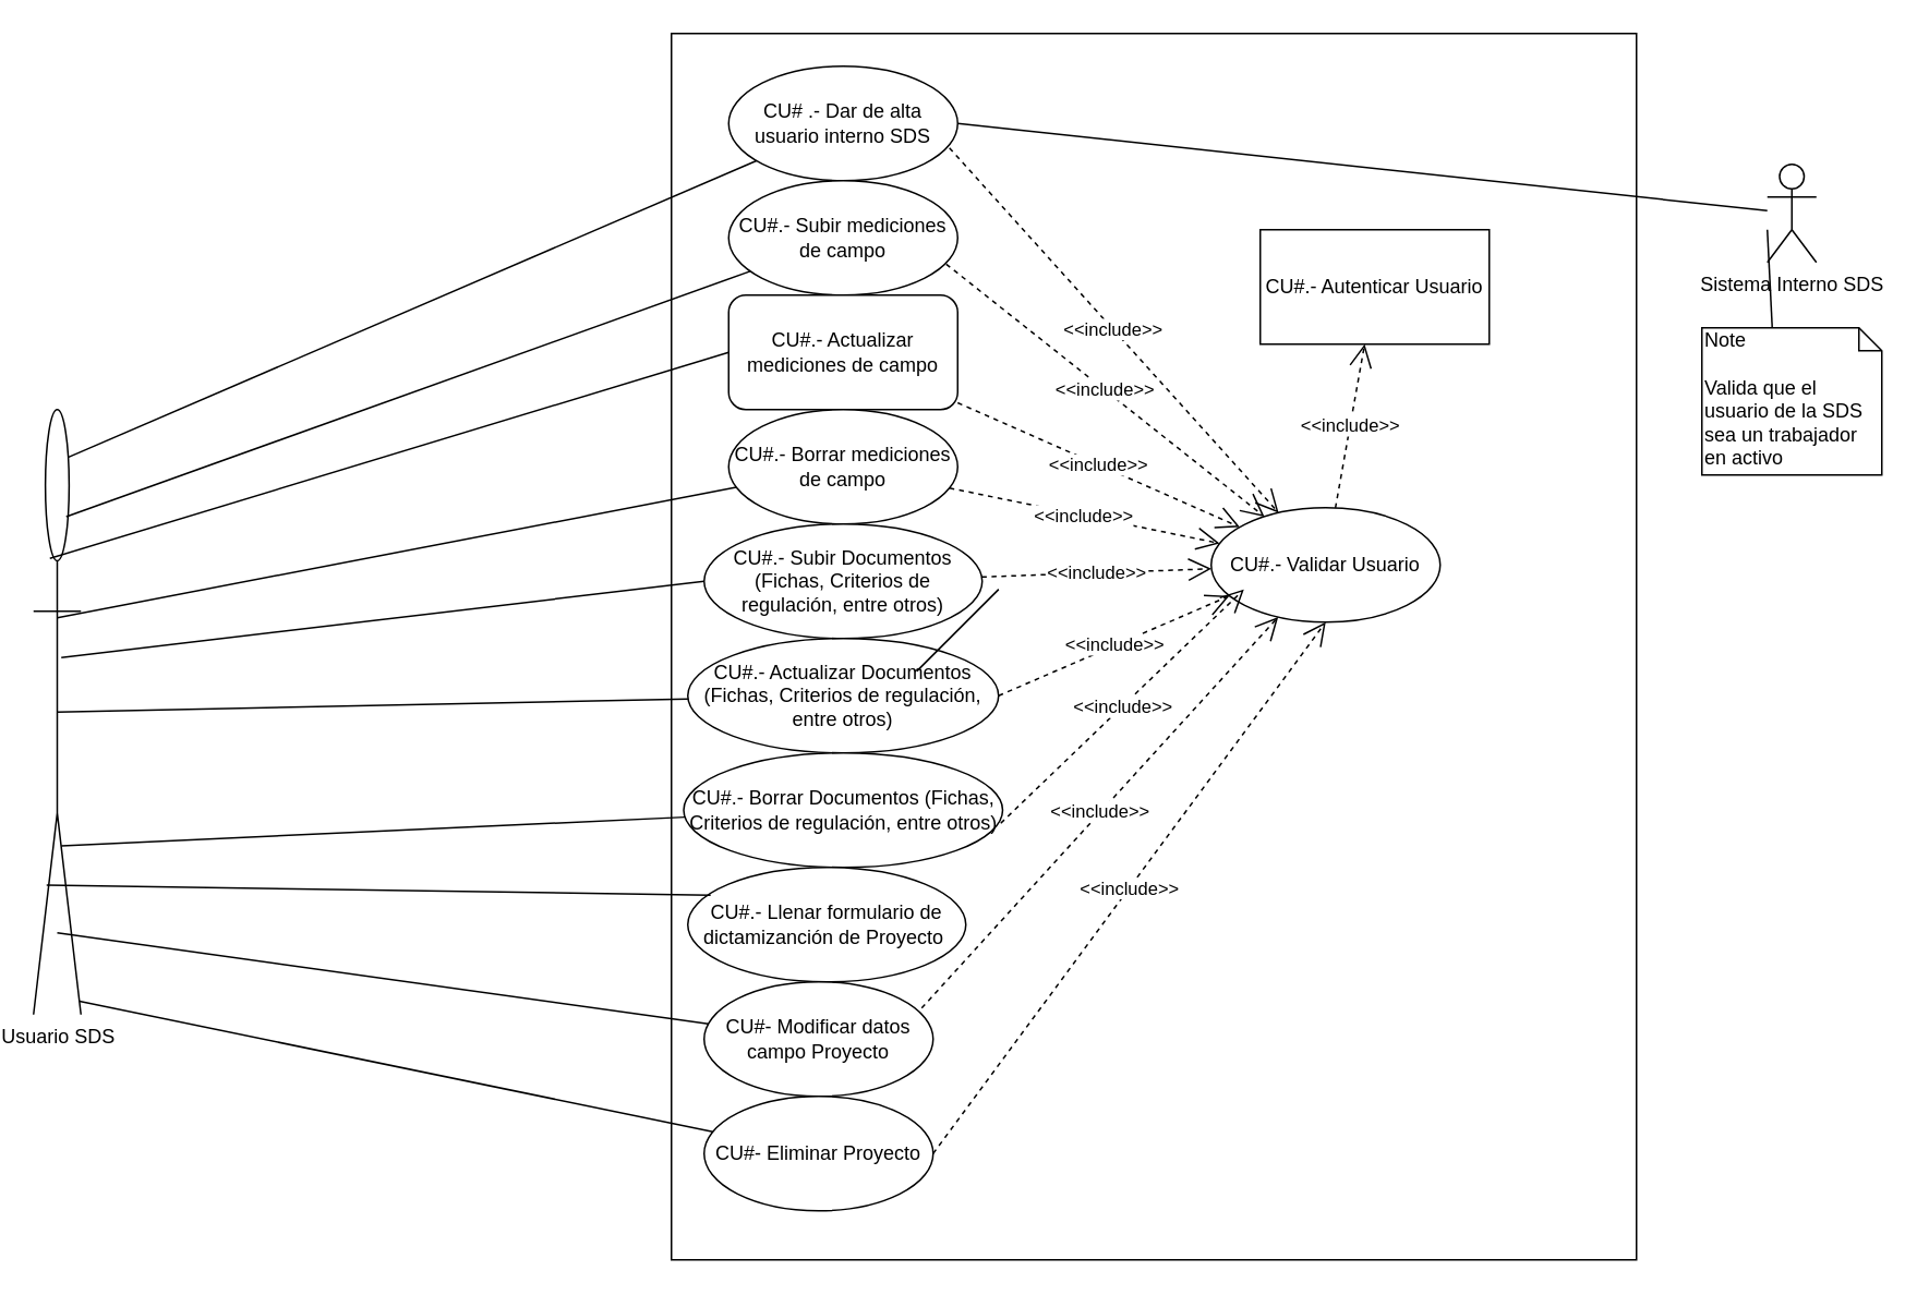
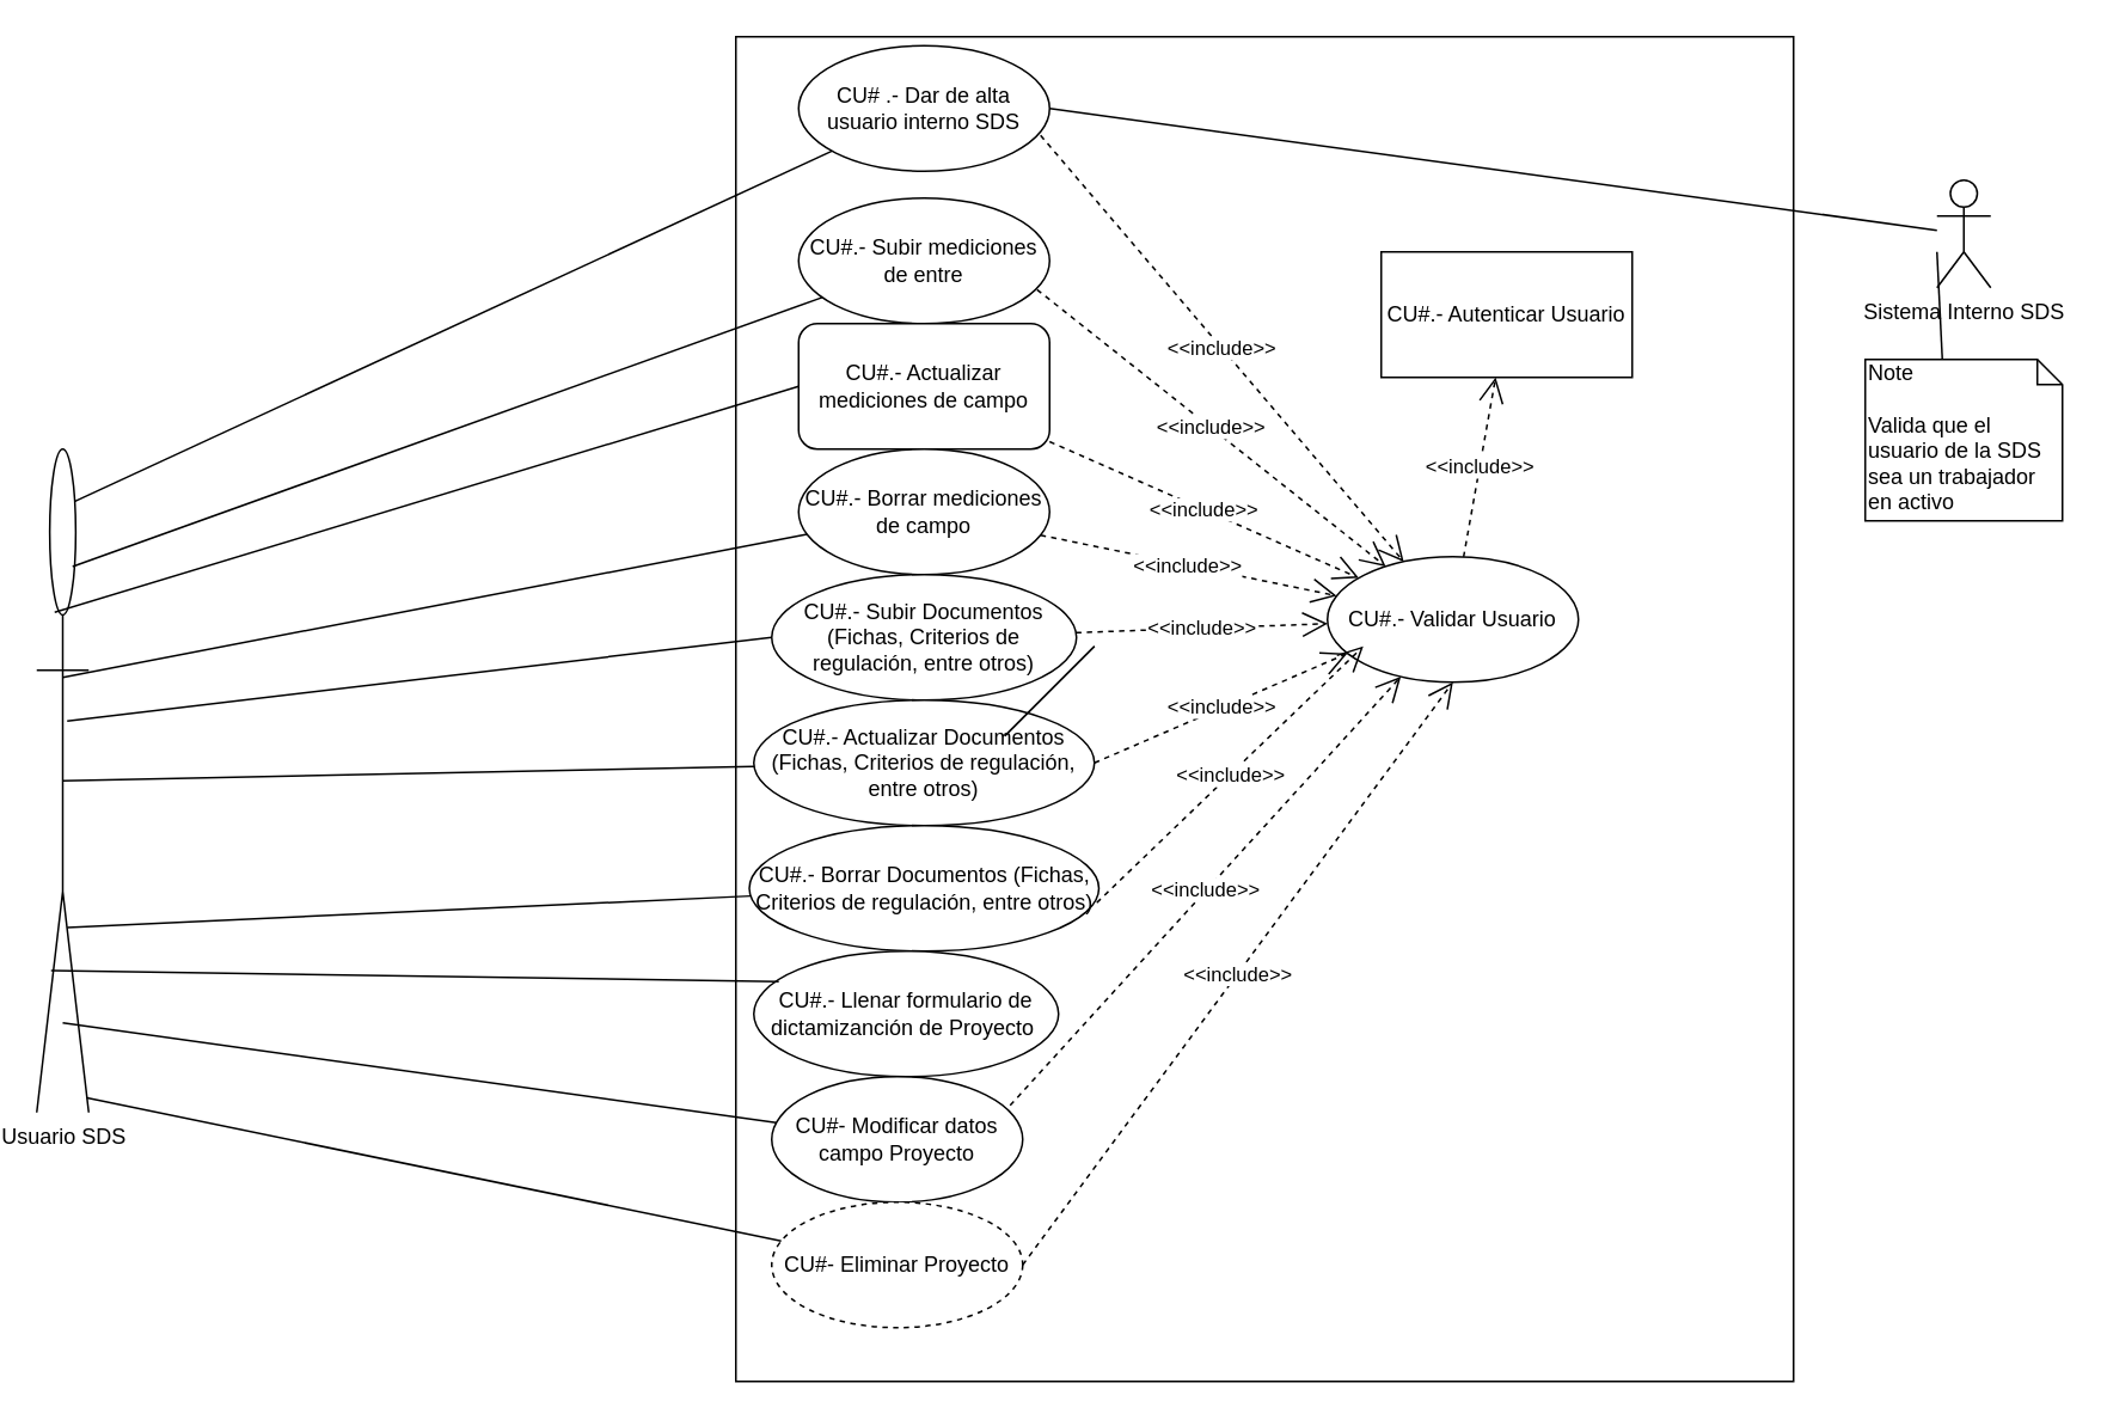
- <mxCell id="5" value="CU# .- Dar de alta usuario interno SDS" style="ellipse;whiteSpace=wrap;html=1;" parent="1" vertex="1"><mxGeometry x="445" y="40" width="140" height="70" as="geometry" /></mxCell>
+ <mxCell id="5" value="CU# .- Dar de alta usuario interno SDS" style="ellipse;whiteSpace=wrap;html=1;" parent="1" vertex="1"><mxGeometry x="445" y="25" width="140" height="70" as="geometry" /></mxCell>
- <mxCell id="8" value="CU#.- Subir mediciones de campo" style="ellipse;whiteSpace=wrap;html=1;" parent="1" vertex="1"><mxGeometry x="445" y="110" width="140" height="70" as="geometry" /></mxCell>
+ <mxCell id="8" value="CU#.- Subir mediciones de entre" style="ellipse;whiteSpace=wrap;html=1;" parent="1" vertex="1"><mxGeometry x="445" y="110" width="140" height="70" as="geometry" /></mxCell>
- <mxCell id="26" value="CU#- Eliminar Proyecto" style="ellipse;whiteSpace=wrap;html=1;" parent="1" vertex="1"><mxGeometry x="430" y="670" width="140" height="70" as="geometry" /></mxCell>
+ <mxCell id="26" value="CU#- Eliminar Proyecto" style="ellipse;whiteSpace=wrap;html=1;dashed=1;" parent="1" vertex="1"><mxGeometry x="430" y="670" width="140" height="70" as="geometry" /></mxCell>
